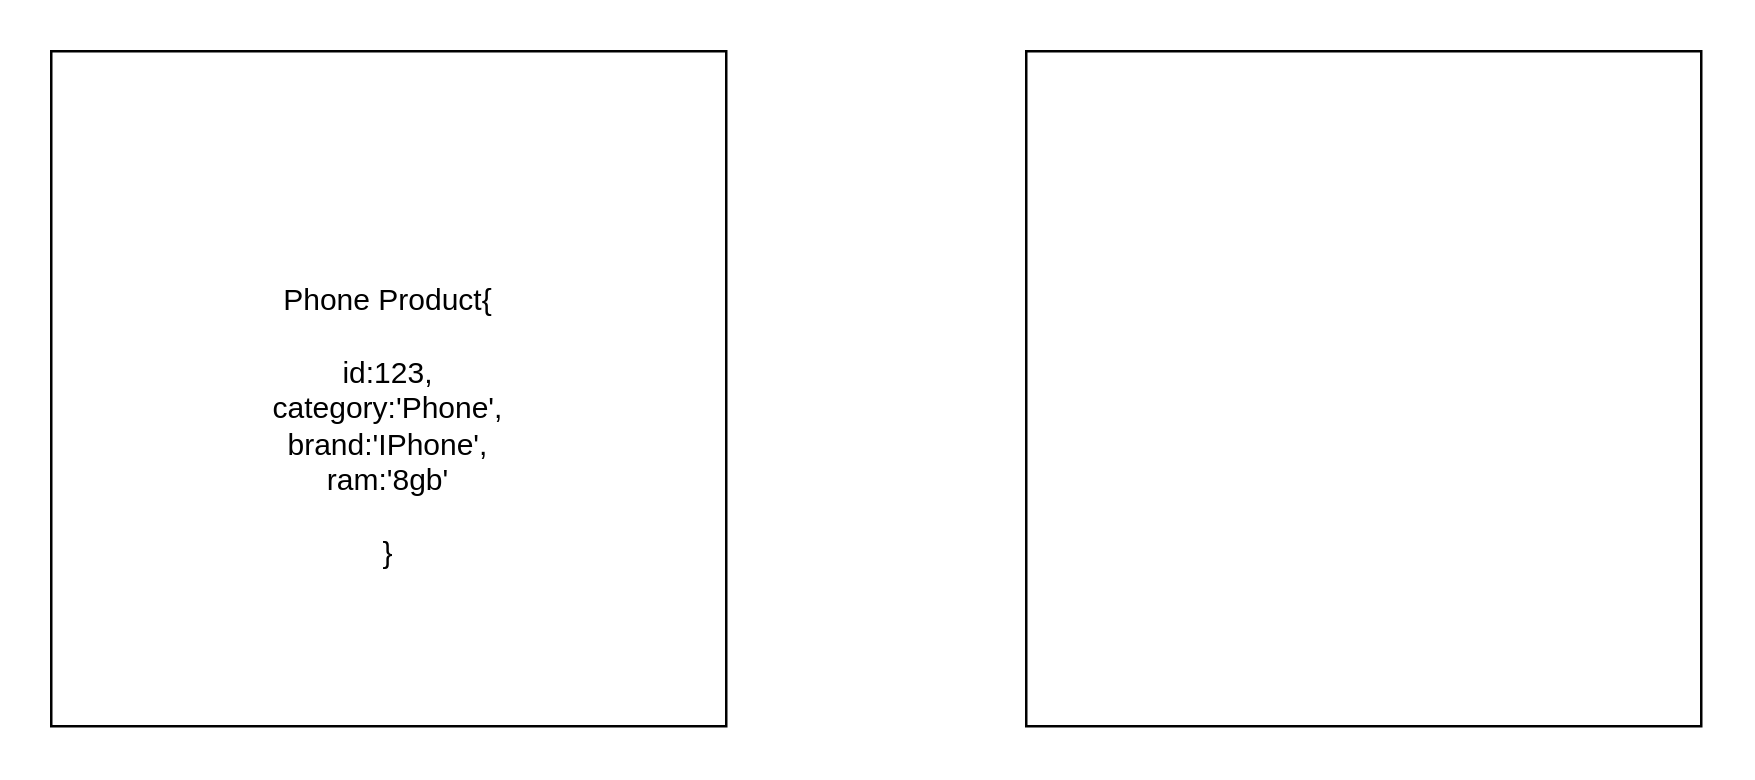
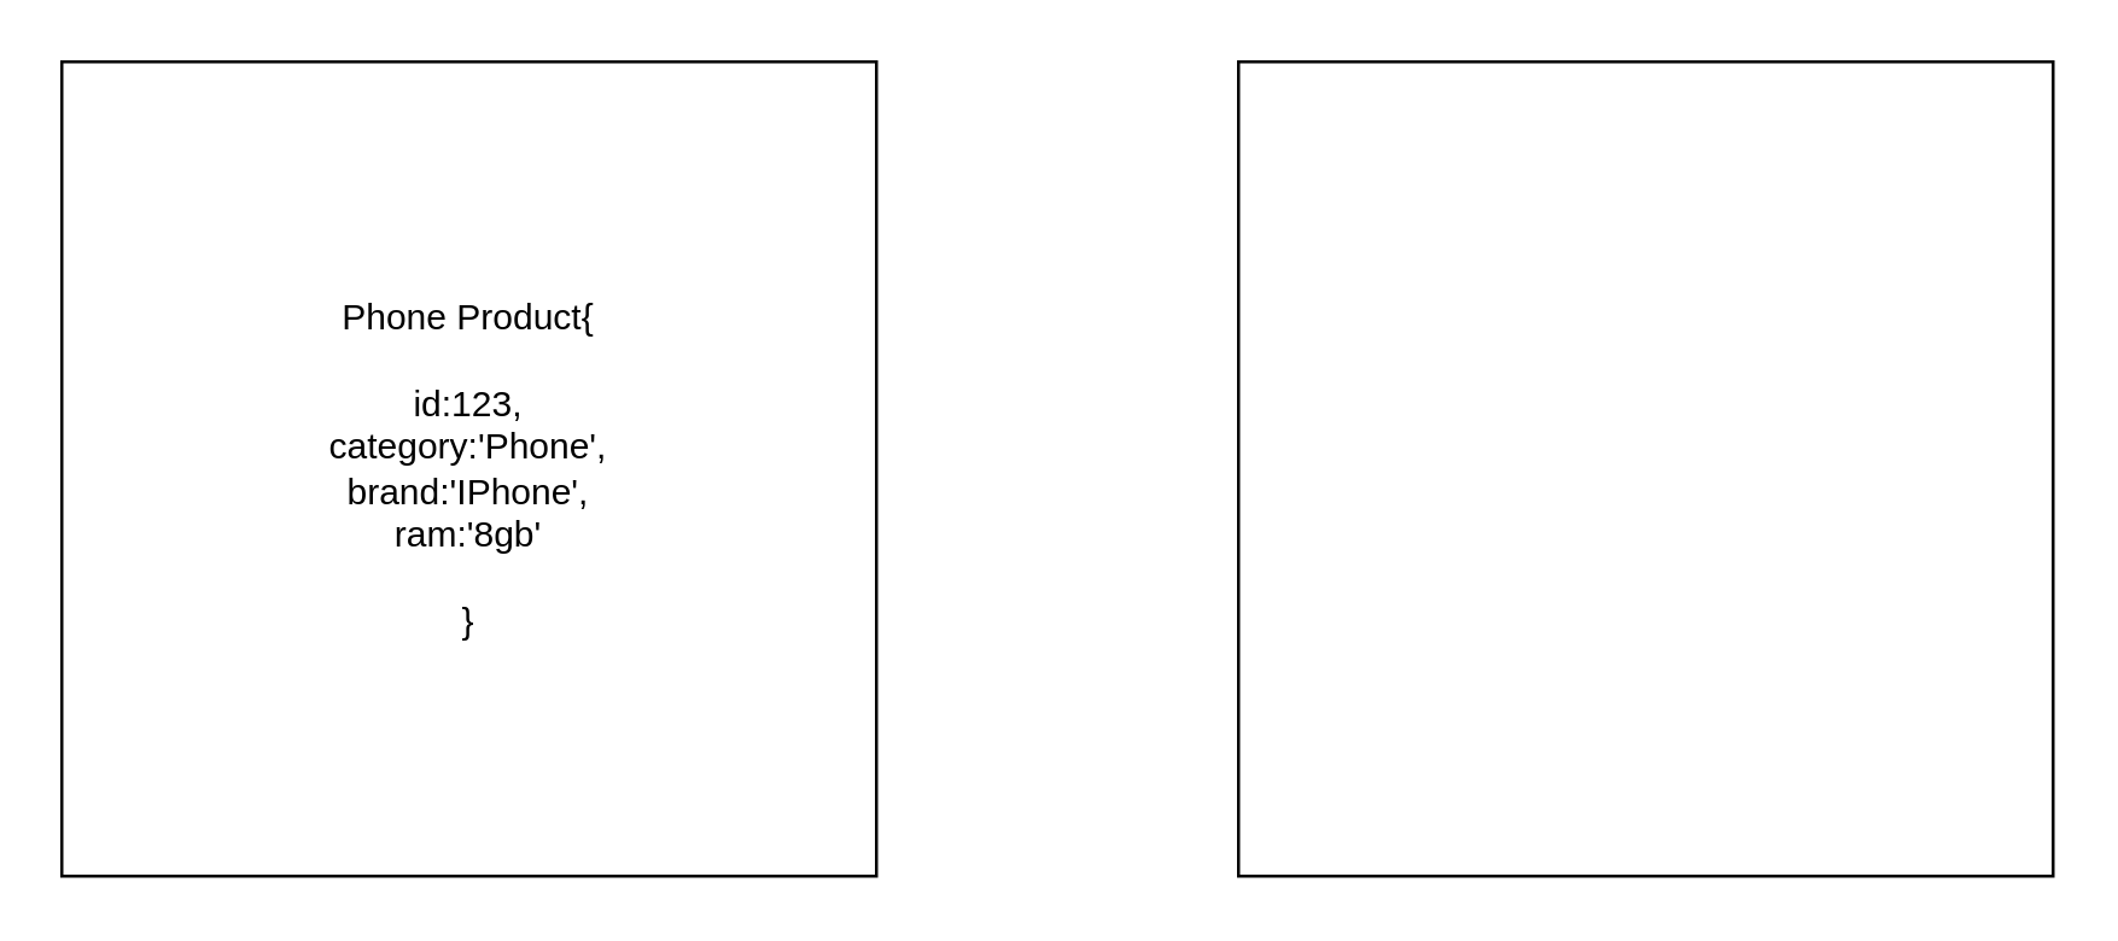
- <mxCell id="3" value="Phone Product{&lt;br&gt;&lt;br&gt;id:123,&lt;br&gt;category:'Phone',&lt;br&gt;brand:'IPhone',&lt;br&gt;ram:'8gb'&lt;br&gt;&lt;br&gt;}" style="text;html=1;strokeColor=none;fillColor=none;align=center;verticalAlign=middle;whiteSpace=wrap;rounded=0;" vertex="1" parent="1"><mxGeometry x="40" y="55" width="230" height="230" as="geometry" /></mxCell>
+ <mxCell id="3" value="Phone Product{&lt;br&gt;&lt;br&gt;id:123,&lt;br&gt;category:'Phone',&lt;br&gt;brand:'IPhone',&lt;br&gt;ram:'8gb'&lt;br&gt;&lt;br&gt;}" style="text;html=1;strokeColor=none;fillColor=none;align=center;verticalAlign=middle;whiteSpace=wrap;rounded=0;" vertex="1" parent="1"><mxGeometry x="40" y="40" width="230" height="230" as="geometry" /></mxCell>
